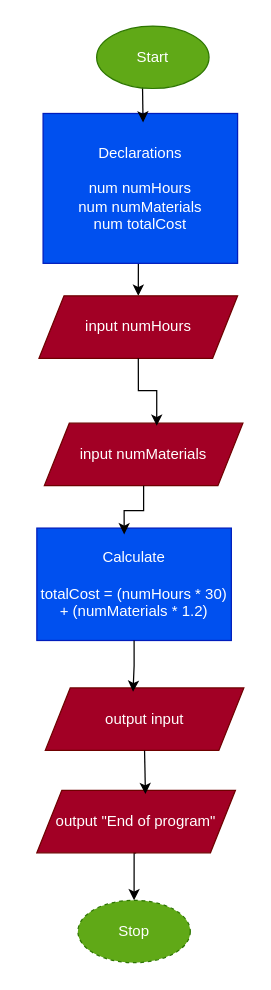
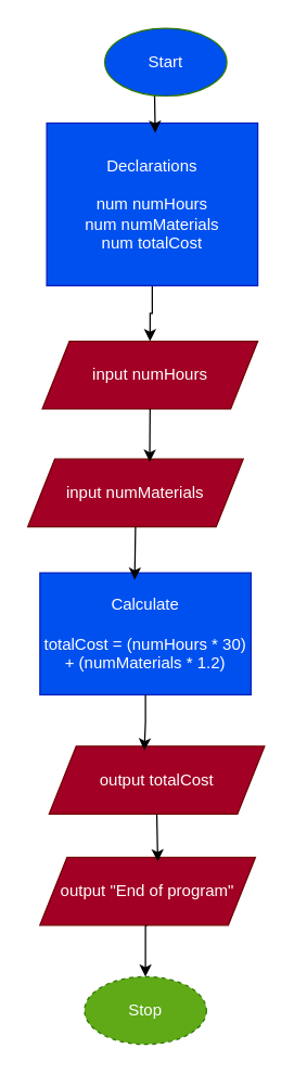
- <mxCell id="12" value="Start" style="ellipse;whiteSpace=wrap;html=1;fillColor=#60a917;fontColor=#ffffff;strokeColor=#2D7600;" vertex="1" parent="1"><mxGeometry x="76.88" y="20" width="90" height="50" as="geometry" /></mxCell>
+ <mxCell id="12" value="Start" style="ellipse;whiteSpace=wrap;html=1;fillColor=#0050ef;fontColor=#ffffff;strokeColor=#2D7600;" vertex="1" parent="1"><mxGeometry x="76.88" y="20" width="90" height="50" as="geometry" /></mxCell>
- <mxCell id="6" value="input numHours" style="shape=parallelogram;perimeter=parallelogramPerimeter;whiteSpace=wrap;html=1;fixedSize=1;fillColor=#a20025;fontColor=#ffffff;strokeColor=#6F0000;" vertex="1" parent="1"><mxGeometry x="30.75" y="236" width="159" height="50" as="geometry" /></mxCell>
+ <mxCell id="6" value="input numHours" style="shape=parallelogram;perimeter=parallelogramPerimeter;whiteSpace=wrap;html=1;fixedSize=1;fillColor=#a20025;fontColor=#ffffff;strokeColor=#6F0000;" vertex="1" parent="1"><mxGeometry x="30.75" y="251" width="159" height="50" as="geometry" /></mxCell>
- <mxCell id="7" value="input numMaterials" style="shape=parallelogram;perimeter=parallelogramPerimeter;whiteSpace=wrap;html=1;fixedSize=1;fillColor=#a20025;fontColor=#ffffff;strokeColor=#6F0000;" vertex="1" parent="1"><mxGeometry x="35" y="338" width="159" height="50" as="geometry" /></mxCell>
+ <mxCell id="7" value="input numMaterials" style="shape=parallelogram;perimeter=parallelogramPerimeter;whiteSpace=wrap;html=1;fixedSize=1;fillColor=#a20025;fontColor=#ffffff;strokeColor=#6F0000;" vertex="1" parent="1"><mxGeometry x="20" y="338" width="159" height="50" as="geometry" /></mxCell>
- <mxCell id="11" value="output input" style="shape=parallelogram;perimeter=parallelogramPerimeter;whiteSpace=wrap;html=1;fixedSize=1;fillColor=#a20025;fontColor=#ffffff;strokeColor=#6F0000;" vertex="1" parent="1"><mxGeometry x="35.75" y="550" width="159" height="50" as="geometry" /></mxCell>
+ <mxCell id="11" value="output totalCost" style="shape=parallelogram;perimeter=parallelogramPerimeter;whiteSpace=wrap;html=1;fixedSize=1;fillColor=#a20025;fontColor=#ffffff;strokeColor=#6F0000;" vertex="1" parent="1"><mxGeometry x="35.75" y="550" width="159" height="50" as="geometry" /></mxCell>
